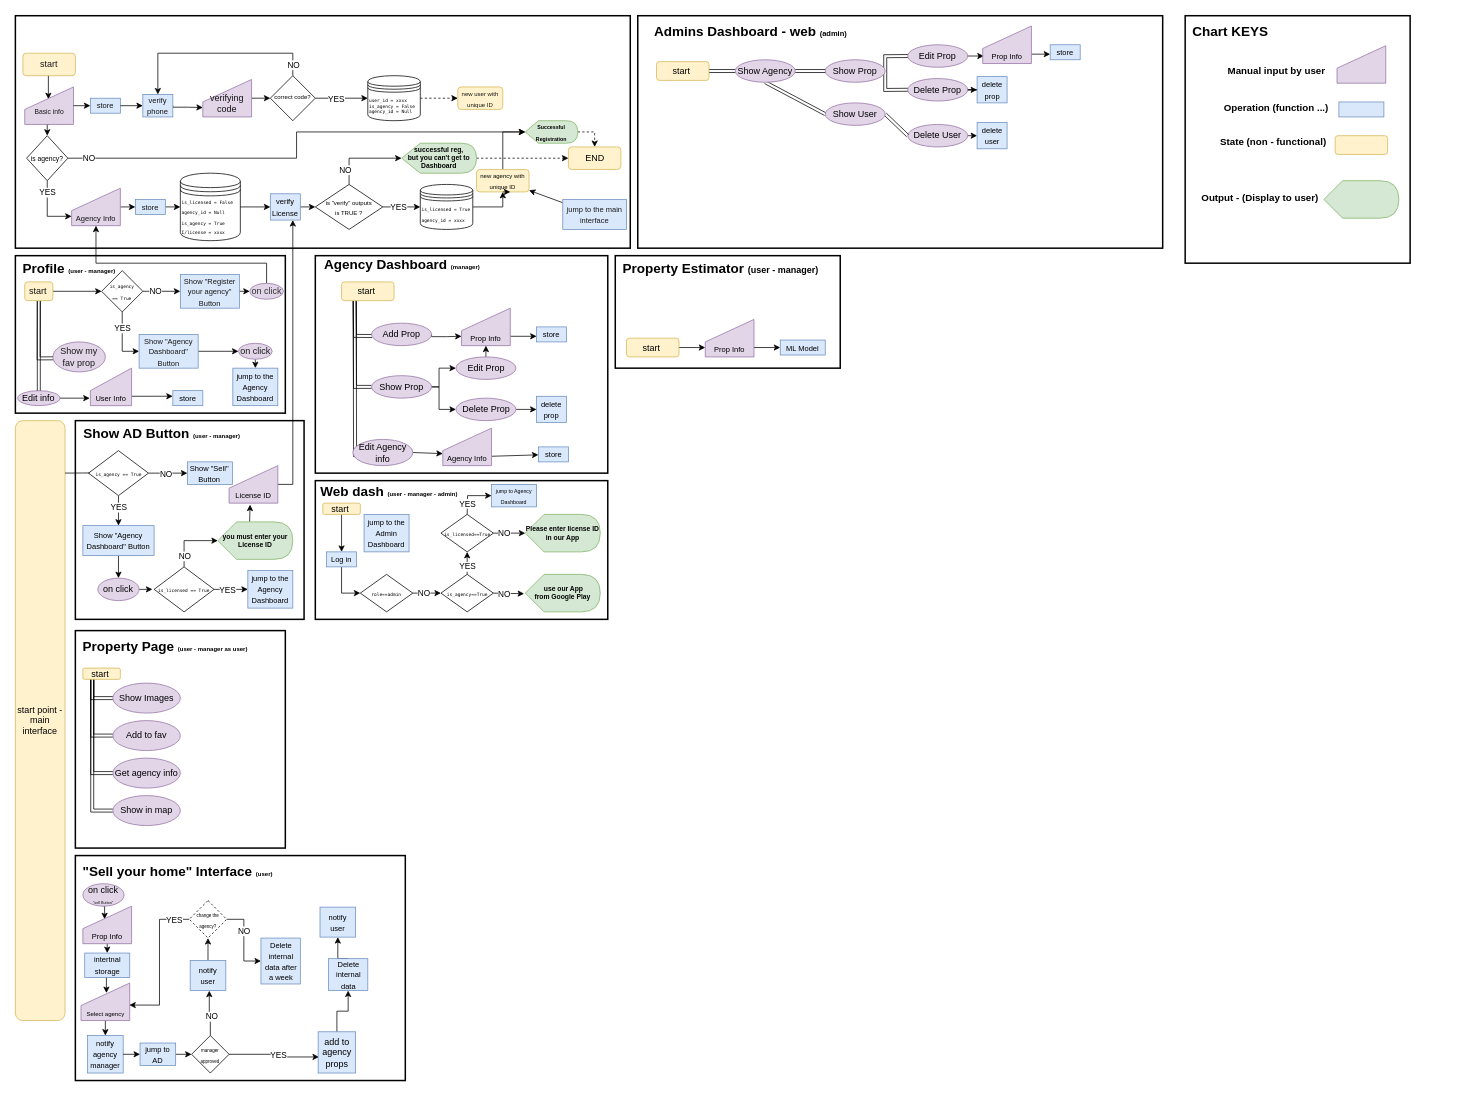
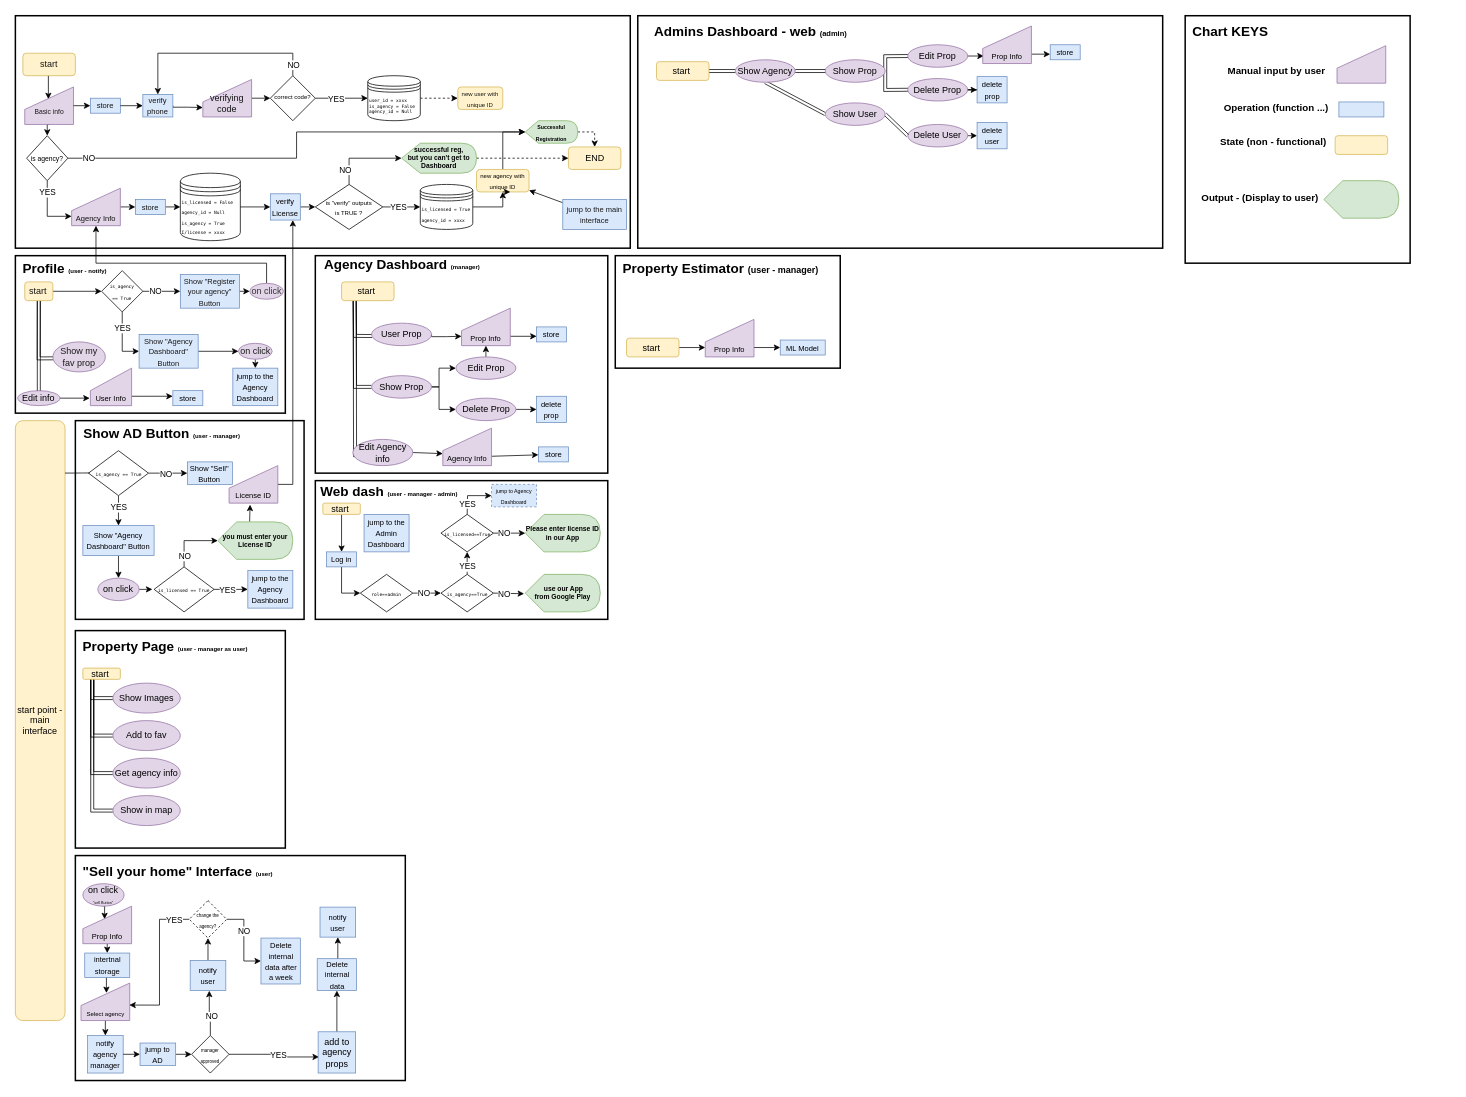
- <mxCell id="99" value="&lt;font style=&quot;font-size: 18px&quot;&gt;Profile&amp;nbsp;&lt;/font&gt;&lt;font style=&quot;font-size: 8px&quot;&gt;(user - manager)&lt;/font&gt;" style="text;strokeColor=none;fillColor=none;html=1;fontSize=24;fontStyle=1;verticalAlign=middle;align=left;" parent="1" vertex="1"><mxGeometry x="27.5" y="335" width="342.5" height="40" as="geometry" /></mxCell>
+ <mxCell id="99" value="&lt;font style=&quot;font-size: 18px&quot;&gt;Profile&amp;nbsp;&lt;/font&gt;&lt;font style=&quot;font-size: 8px&quot;&gt;(user - notify)&lt;/font&gt;" style="text;strokeColor=none;fillColor=none;html=1;fontSize=24;fontStyle=1;verticalAlign=middle;align=left;" parent="1" vertex="1"><mxGeometry x="27.5" y="335" width="342.5" height="40" as="geometry" /></mxCell>
- <mxCell id="82" value="Add Prop" style="ellipse;whiteSpace=wrap;html=1;fillColor=#e1d5e7;strokeColor=#9673a6;" parent="1" vertex="1"><mxGeometry x="495" y="430" width="80" height="30" as="geometry" /></mxCell>
+ <mxCell id="82" value="User Prop" style="ellipse;whiteSpace=wrap;html=1;fillColor=#e1d5e7;strokeColor=#9673a6;" parent="1" vertex="1"><mxGeometry x="495" y="430" width="80" height="30" as="geometry" /></mxCell>
- <mxCell id="163" value="&lt;font style=&quot;font-size: 7px&quot;&gt;jump to Agency Dashboard&lt;/font&gt;" style="rounded=0;whiteSpace=wrap;html=1;fillColor=#dae8fc;strokeColor=#6c8ebf;" parent="1" vertex="1"><mxGeometry x="655" y="645" width="60" height="30" as="geometry" /></mxCell>
+ <mxCell id="163" value="&lt;font style=&quot;font-size: 7px&quot;&gt;jump to Agency Dashboard&lt;/font&gt;" style="rounded=0;whiteSpace=wrap;html=1;fillColor=#dae8fc;strokeColor=#6c8ebf;dashed=1;" parent="1" vertex="1"><mxGeometry x="655" y="645" width="60" height="30" as="geometry" /></mxCell>
- <mxCell id="220" value="&lt;font style=&quot;font-size: 10px&quot;&gt;Delete internal data&lt;/font&gt;" style="rounded=0;whiteSpace=wrap;html=1;fillColor=#dae8fc;strokeColor=#6c8ebf;" parent="1" vertex="1"><mxGeometry x="437.5" y="1277.5" width="52.5" height="42.5" as="geometry" /></mxCell>
+ <mxCell id="220" value="&lt;font style=&quot;font-size: 10px&quot;&gt;Delete internal data&lt;/font&gt;" style="rounded=0;whiteSpace=wrap;html=1;fillColor=#dae8fc;strokeColor=#6c8ebf;" parent="1" vertex="1"><mxGeometry x="422.5" y="1277.5" width="52.5" height="42.5" as="geometry" /></mxCell>
